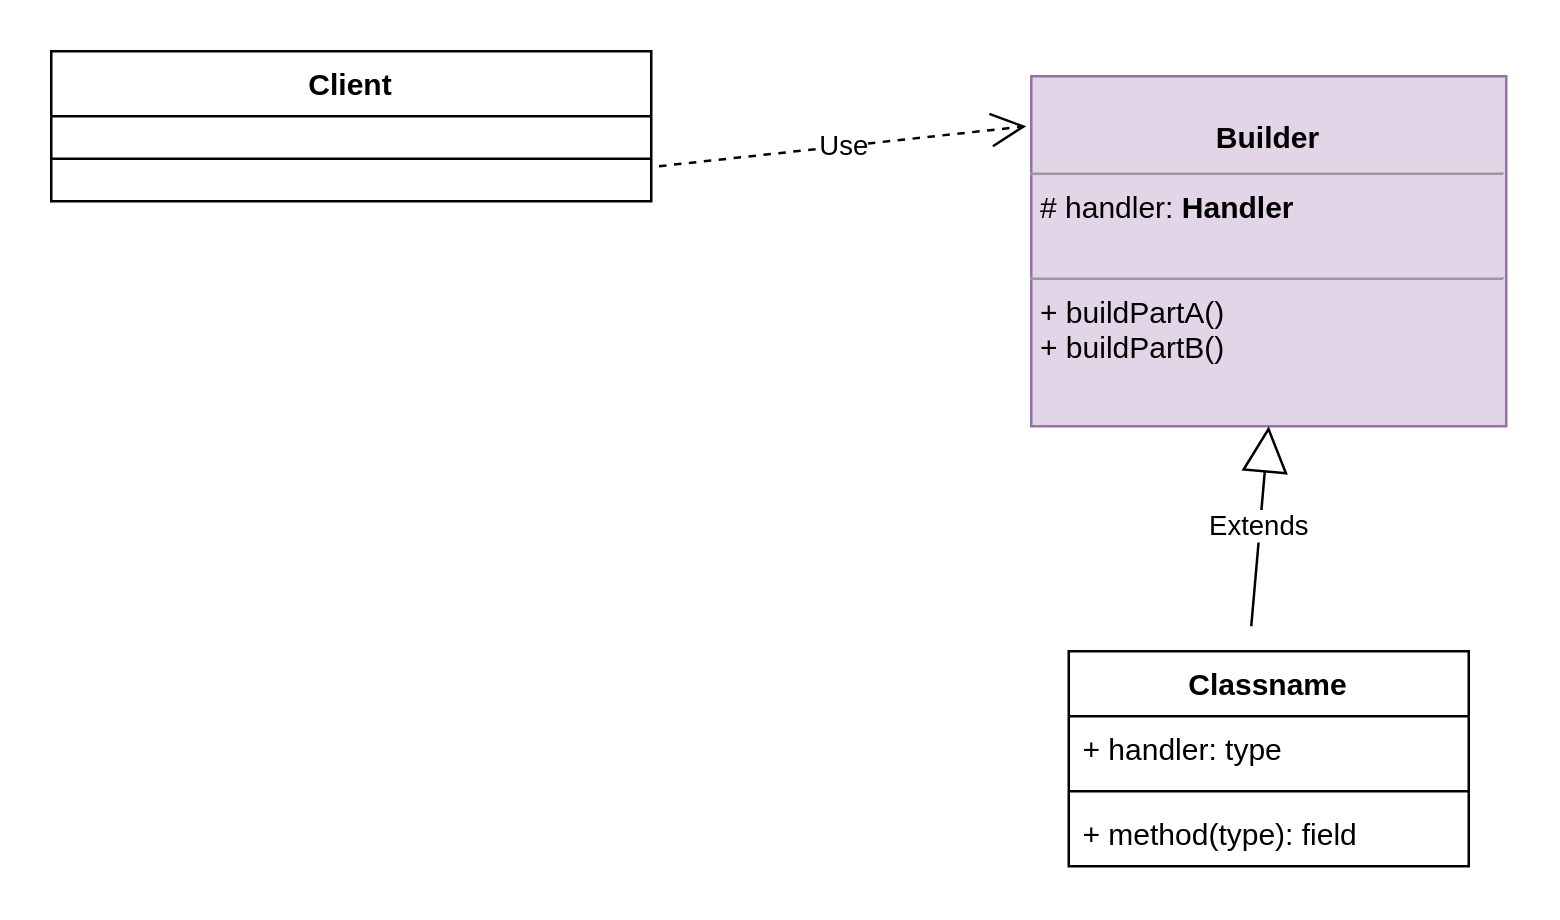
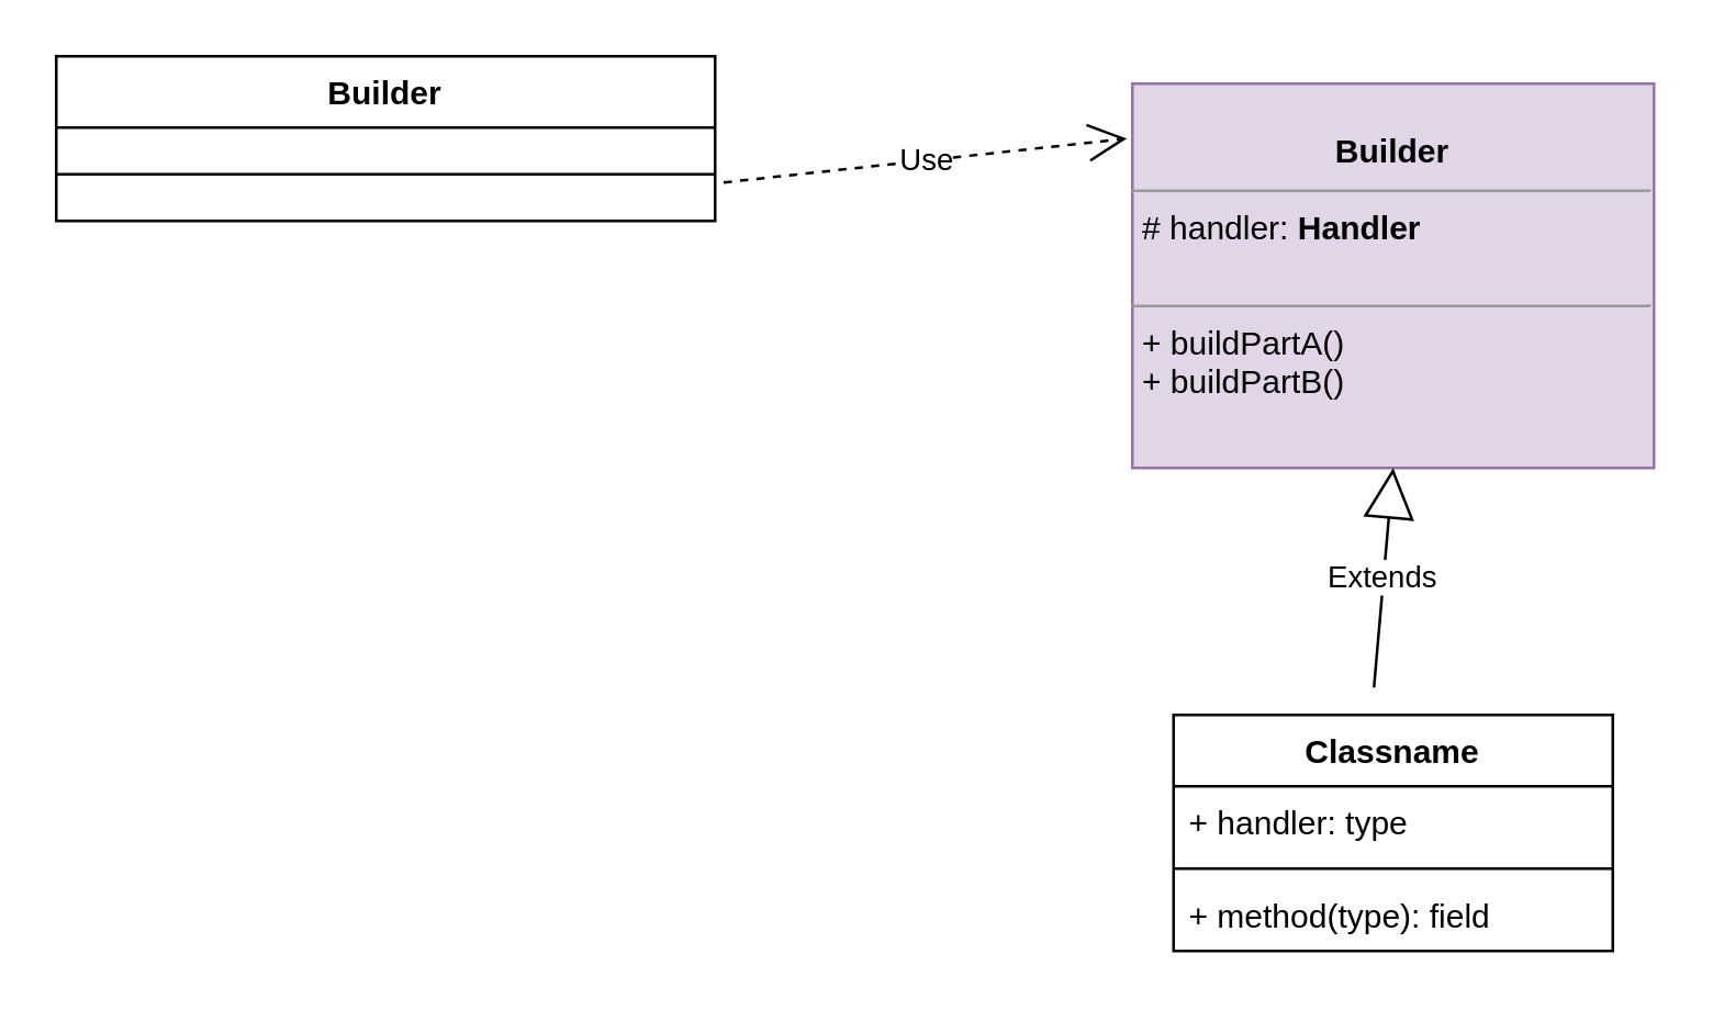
- <mxCell id="3" value="Client" style="swimlane;fontStyle=1;align=center;verticalAlign=top;childLayout=stackLayout;horizontal=1;startSize=26;horizontalStack=0;resizeParent=1;resizeParentMax=0;resizeLast=0;collapsible=1;marginBottom=0;whiteSpace=wrap;html=1;" parent="1" vertex="1"><mxGeometry x="20" y="20" width="240" height="60" as="geometry" /></mxCell>
+ <mxCell id="3" value="Builder" style="swimlane;fontStyle=1;align=center;verticalAlign=top;childLayout=stackLayout;horizontal=1;startSize=26;horizontalStack=0;resizeParent=1;resizeParentMax=0;resizeLast=0;collapsible=1;marginBottom=0;whiteSpace=wrap;html=1;" parent="1" vertex="1"><mxGeometry x="20" y="20" width="240" height="60" as="geometry" /></mxCell>
